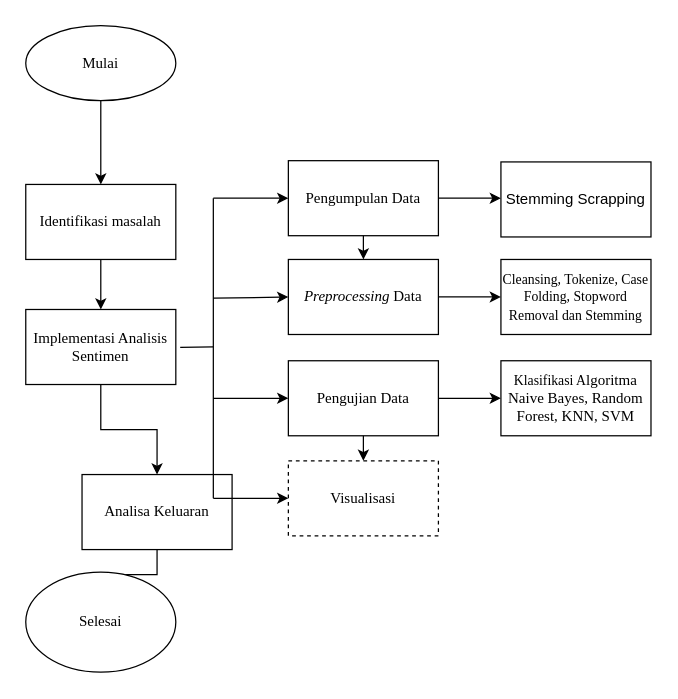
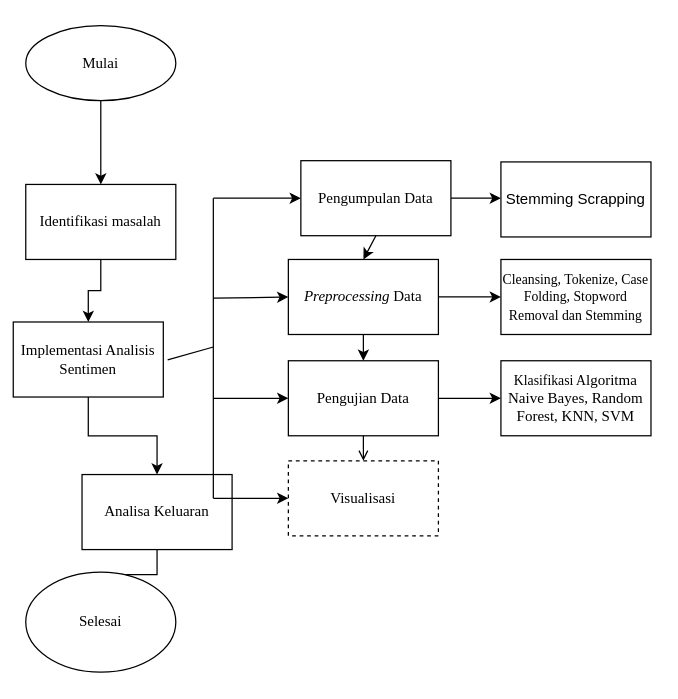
- <mxCell id="11" value="Pengumpulan Data" style="whiteSpace=wrap;html=1;rounded=0;fontFamily=Times New Roman;" parent="1" vertex="1"><mxGeometry x="230" y="128" width="120" height="60" as="geometry" /></mxCell>
+ <mxCell id="11" value="Pengumpulan Data" style="whiteSpace=wrap;html=1;rounded=0;fontFamily=Times New Roman;" parent="1" vertex="1"><mxGeometry x="240" y="128" width="120" height="60" as="geometry" /></mxCell>
+ <mxCell id="28" value="" style="endArrow=classic;html=1;rounded=0;exitX=0.5;exitY=1;exitDx=0;exitDy=0;entryX=0.5;entryY=0;entryDx=0;entryDy=0;" parent="1" source="16" target="20" edge="1"><mxGeometry width="50" height="50" relative="1" as="geometry"><mxPoint x="300" y="198" as="sourcePoint" /><mxPoint x="300" y="217" as="targetPoint" /></mxGeometry></mxCell>
- <mxCell id="7" value="Implementasi Analisis Sentimen" style="whiteSpace=wrap;html=1;rounded=0;fontFamily=Times New Roman;" parent="1" vertex="1"><mxGeometry x="20" y="247" width="120" height="60" as="geometry" /></mxCell>
+ <mxCell id="7" value="Implementasi Analisis Sentimen" style="whiteSpace=wrap;html=1;rounded=0;fontFamily=Times New Roman;" parent="1" vertex="1"><mxGeometry x="10" y="257" width="120" height="60" as="geometry" /></mxCell>
- <mxCell id="29" value="" style="endArrow=classic;html=1;rounded=0;exitX=0.5;exitY=1;exitDx=0;exitDy=0;entryX=0.5;entryY=0;entryDx=0;entryDy=0;" parent="1" source="20" target="24" edge="1"><mxGeometry width="50" height="50" relative="1" as="geometry"><mxPoint x="300" y="277" as="sourcePoint" /><mxPoint x="300" y="298" as="targetPoint" /></mxGeometry></mxCell>
+ <mxCell id="29" value="" style="endArrow=open;html=1;rounded=0;exitX=0.5;exitY=1;exitDx=0;exitDy=0;entryX=0.5;entryY=0;entryDx=0;entryDy=0;" parent="1" source="20" target="24" edge="1"><mxGeometry width="50" height="50" relative="1" as="geometry"><mxPoint x="300" y="277" as="sourcePoint" /><mxPoint x="300" y="298" as="targetPoint" /></mxGeometry></mxCell>
